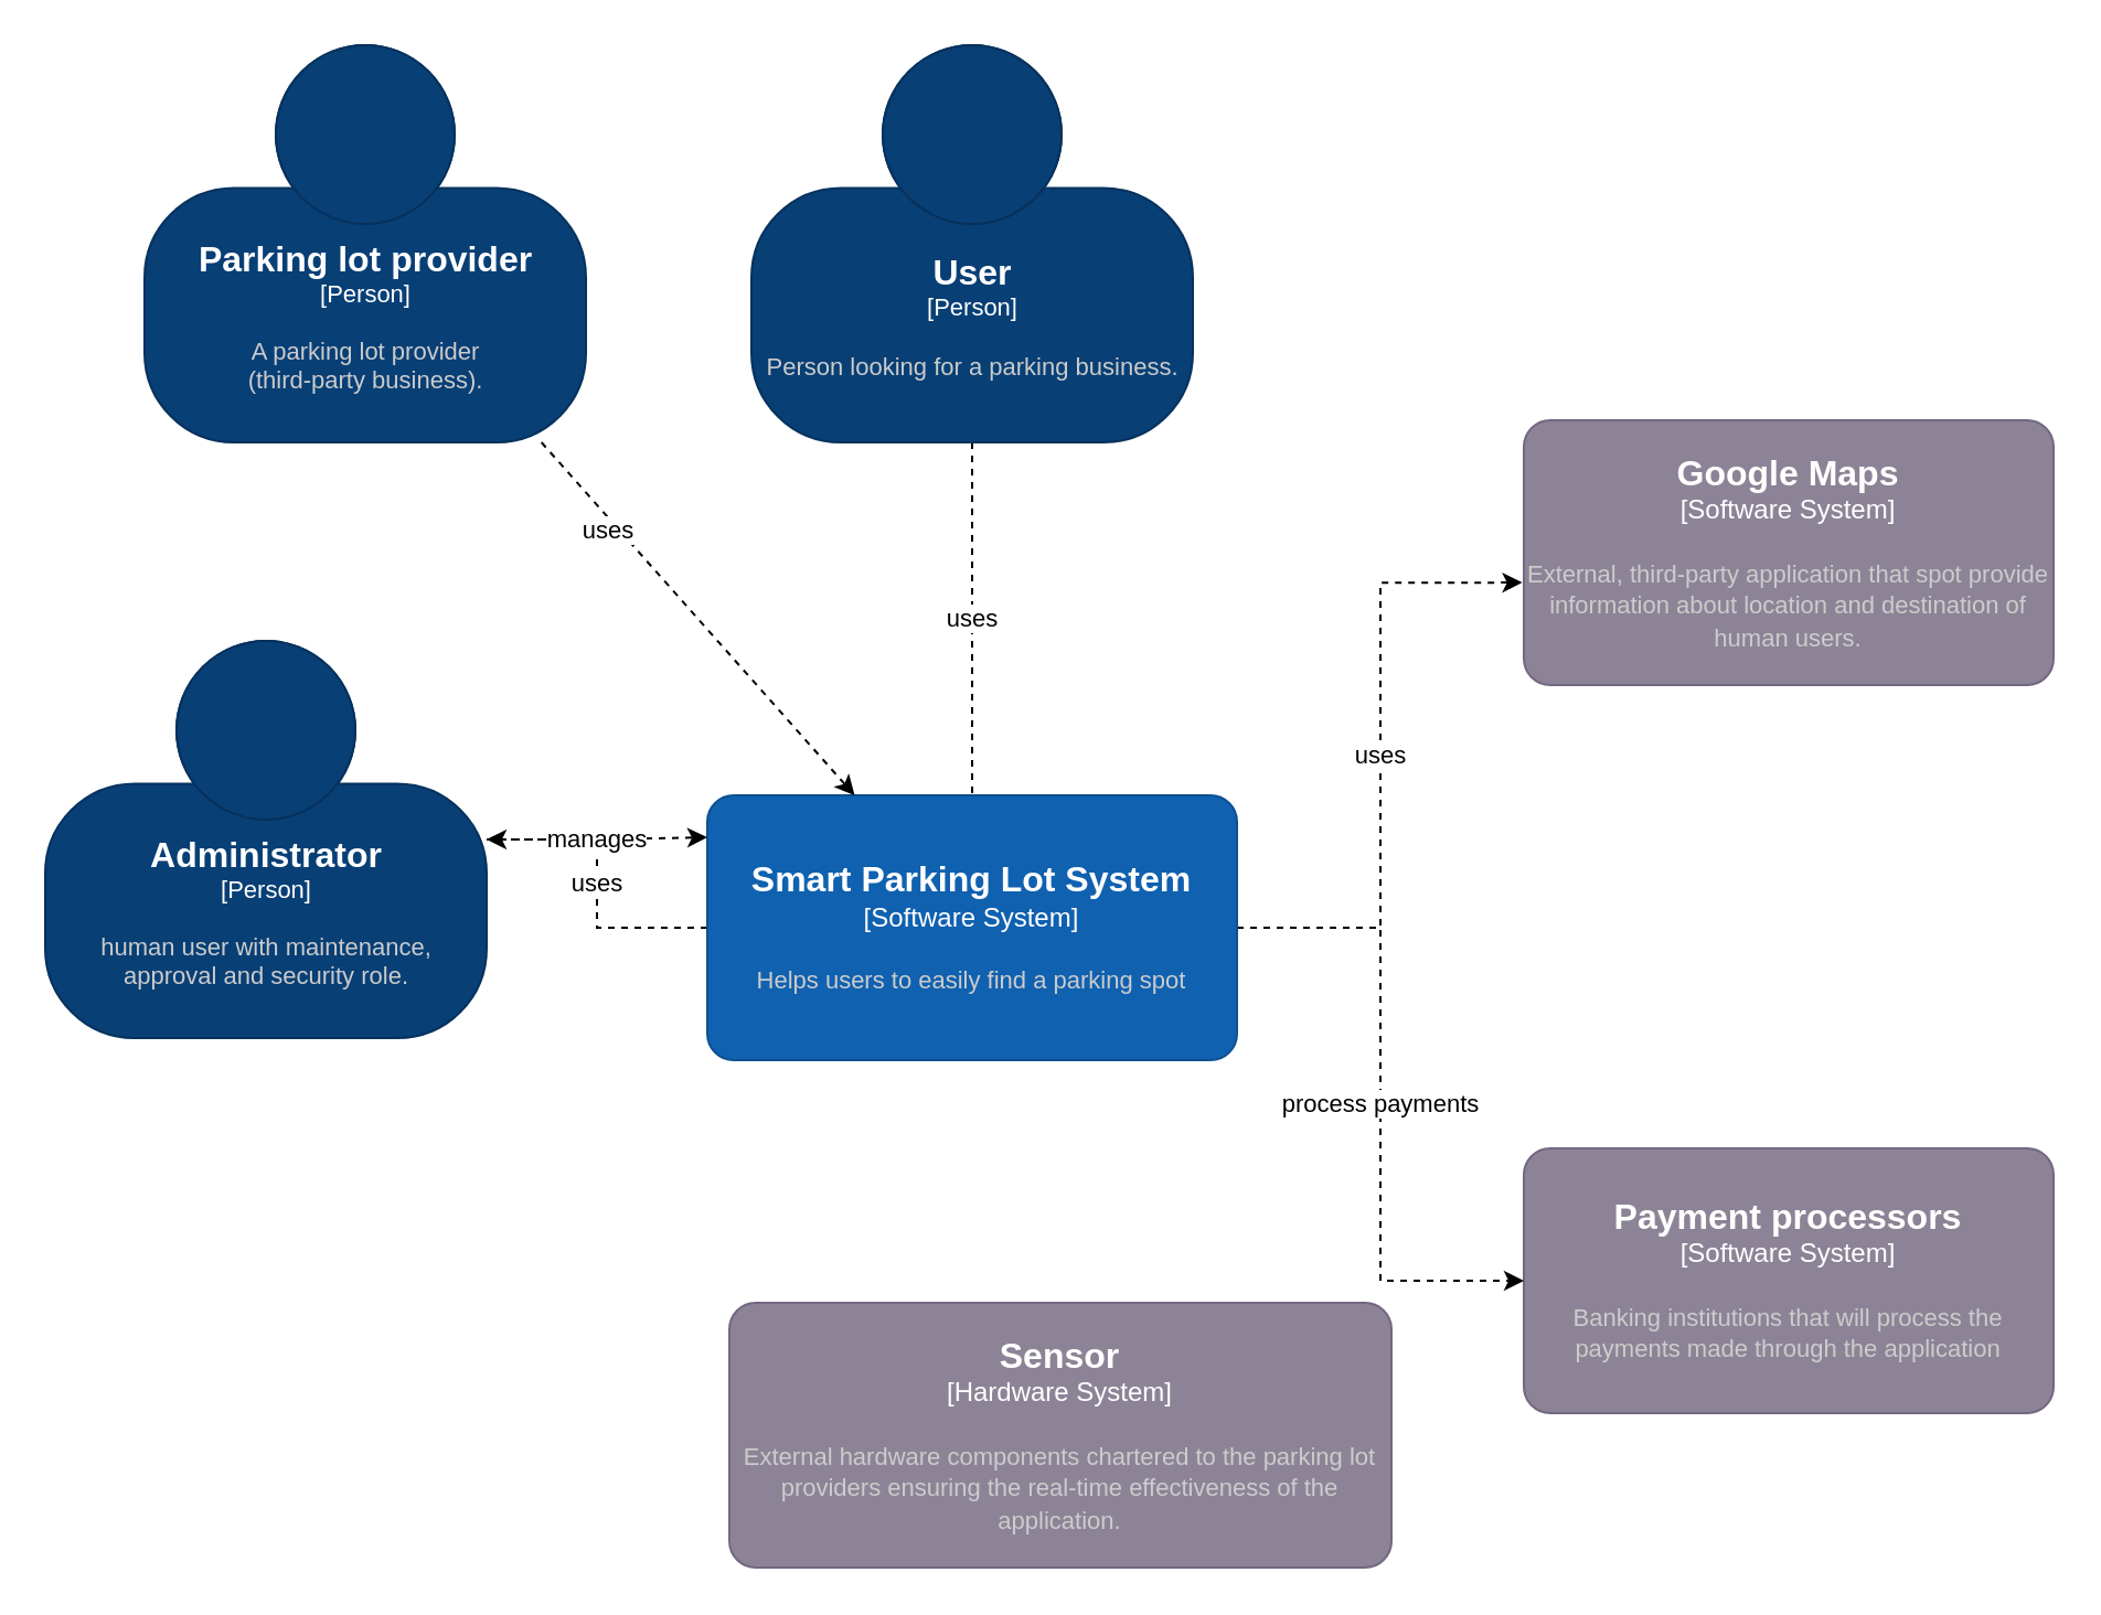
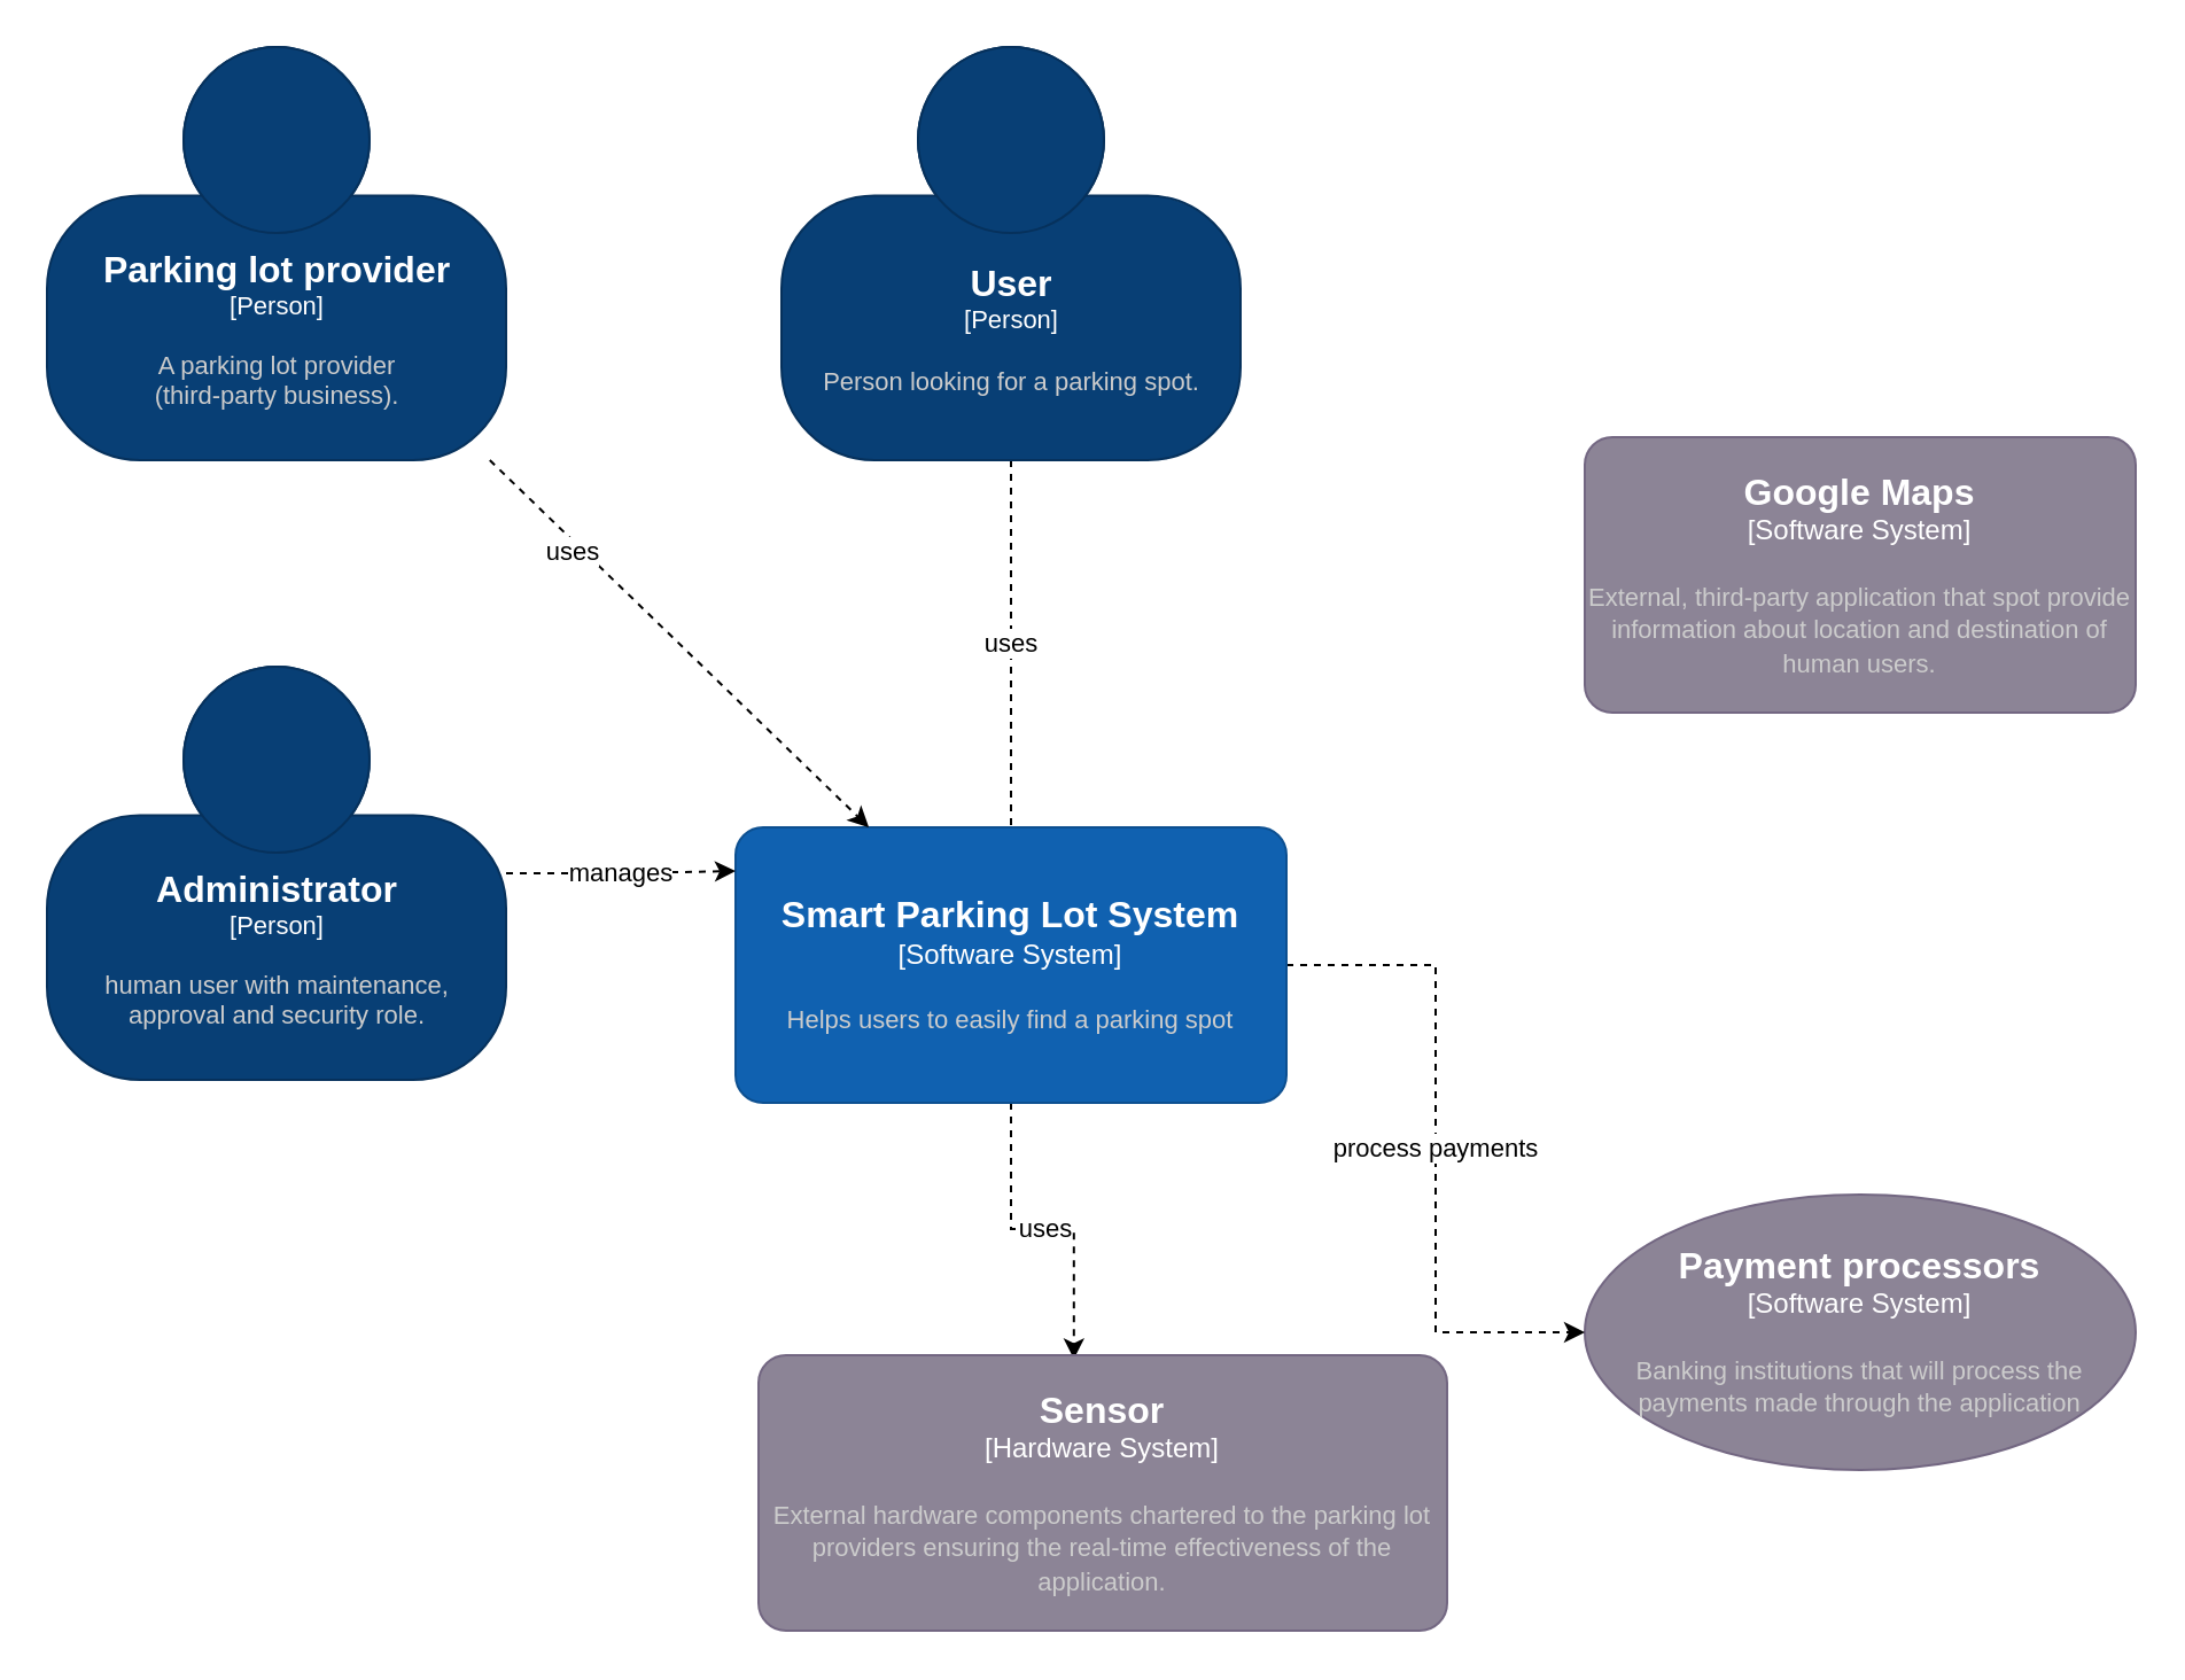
- <mxCell id="13" value="&lt;font style=&quot;font-size: 16px&quot;&gt;&lt;b&gt;Parking lot provider&lt;/b&gt;&lt;/font&gt;&lt;div&gt;[Person]&lt;/div&gt;&lt;br&gt;&lt;div&gt;&lt;font style=&quot;font-size: 11px&quot;&gt;&lt;font color=&quot;#cccccc&quot;&gt;A parking lot provider &#10;(third-party business).&lt;/font&gt;&lt;/div&gt;" style="html=1;fontSize=11;dashed=0;whitespace=wrap;fillColor=#083F75;strokeColor=#06315C;fontColor=#ffffff;shape=mxgraph.c4.person2;align=center;metaEdit=1;points=[[0.5,0,0],[1,0.5,0],[1,0.75,0],[0.75,1,0],[0.5,1,0],[0.25,1,0],[0,0.75,0],[0,0.5,0]];resizable=0;" vertex="1" parent="1"><mxGeometry x="65" y="20" width="200" height="180" as="geometry" /></mxCell>
+ <mxCell id="13" value="&lt;font style=&quot;font-size: 16px&quot;&gt;&lt;b&gt;Parking lot provider&lt;/b&gt;&lt;/font&gt;&lt;div&gt;[Person]&lt;/div&gt;&lt;br&gt;&lt;div&gt;&lt;font style=&quot;font-size: 11px&quot;&gt;&lt;font color=&quot;#cccccc&quot;&gt;A parking lot provider &#10;(third-party business).&lt;/font&gt;&lt;/div&gt;" style="html=1;fontSize=11;dashed=0;whitespace=wrap;fillColor=#083F75;strokeColor=#06315C;fontColor=#ffffff;shape=mxgraph.c4.person2;align=center;metaEdit=1;points=[[0.5,0,0],[1,0.5,0],[1,0.75,0],[0.75,1,0],[0.5,1,0],[0.25,1,0],[0,0.75,0],[0,0.5,0]];resizable=0;" vertex="1" parent="1"><mxGeometry x="20" y="20" width="200" height="180" as="geometry" /></mxCell>
- <mxCell id="3" value="&lt;font style=&quot;font-size: 16px&quot;&gt;&lt;b&gt;User&lt;/b&gt;&lt;/font&gt;&lt;div&gt;[Person]&lt;/div&gt;&lt;br&gt;&lt;div&gt;&lt;font style=&quot;font-size: 11px&quot;&gt;&lt;font color=&quot;#cccccc&quot;&gt;Person looking for a parking business.&lt;/font&gt;&lt;/div&gt;" style="html=1;fontSize=11;dashed=0;whitespace=wrap;fillColor=#083F75;strokeColor=#06315C;fontColor=#ffffff;shape=mxgraph.c4.person2;align=center;metaEdit=1;points=[[0.5,0,0],[1,0.5,0],[1,0.75,0],[0.75,1,0],[0.5,1,0],[0.25,1,0],[0,0.75,0],[0,0.5,0]];resizable=0;" parent="1" vertex="1"><mxGeometry x="340" y="20" width="200" height="180" as="geometry" /></mxCell>
+ <mxCell id="3" value="&lt;font style=&quot;font-size: 16px&quot;&gt;&lt;b&gt;User&lt;/b&gt;&lt;/font&gt;&lt;div&gt;[Person]&lt;/div&gt;&lt;br&gt;&lt;div&gt;&lt;font style=&quot;font-size: 11px&quot;&gt;&lt;font color=&quot;#cccccc&quot;&gt;Person looking for a parking spot.&lt;/font&gt;&lt;/div&gt;" style="html=1;fontSize=11;dashed=0;whitespace=wrap;fillColor=#083F75;strokeColor=#06315C;fontColor=#ffffff;shape=mxgraph.c4.person2;align=center;metaEdit=1;points=[[0.5,0,0],[1,0.5,0],[1,0.75,0],[0.75,1,0],[0.5,1,0],[0.25,1,0],[0,0.75,0],[0,0.5,0]];resizable=0;" parent="1" vertex="1"><mxGeometry x="340" y="20" width="200" height="180" as="geometry" /></mxCell>
- <mxCell id="6" value="uses" style="edgeStyle=orthogonalEdgeStyle;rounded=0;orthogonalLoop=1;jettySize=auto;html=1;entryX=-0.003;entryY=0.613;entryDx=0;entryDy=0;entryPerimeter=0;dashed=1;" parent="1" source="9" target="4" edge="1"><mxGeometry relative="1" as="geometry" /></mxCell>
- <mxCell id="8" value="uses" style="edgeStyle=orthogonalEdgeStyle;rounded=0;orthogonalLoop=1;jettySize=auto;html=1;dashed=1;" parent="1" source="9" target="15" edge="1"><mxGeometry relative="1" as="geometry" /></mxCell>
+ <mxCell id="8" value="uses" style="edgeStyle=orthogonalEdgeStyle;rounded=0;orthogonalLoop=1;jettySize=auto;html=1;entryX=0.458;entryY=0.014;entryDx=0;entryDy=0;entryPerimeter=0;dashed=1;" parent="1" source="9" target="10" edge="1"><mxGeometry relative="1" as="geometry" /></mxCell>
- <mxCell id="5" value="&lt;font style=&quot;font-size: 16px&quot;&gt;&lt;b&gt;Payment processors&lt;/b&gt;&lt;/font&gt;&lt;div&gt;[Software System]&lt;/div&gt;&lt;br&gt;&lt;div&gt;&lt;font style=&quot;font-size: 11px&quot;&gt;&lt;font color=&quot;#cccccc&quot;&gt;Banking institutions that will process the payments made through the application&lt;/font&gt;&lt;/div&gt;" style="rounded=1;whiteSpace=wrap;html=1;labelBackgroundColor=none;fillColor=#8C8496;fontColor=#ffffff;align=center;arcSize=10;strokeColor=#736782;metaEdit=1;resizable=0;points=[[0.25,0,0],[0.5,0,0],[0.75,0,0],[1,0.25,0],[1,0.5,0],[1,0.75,0],[0.75,1,0],[0.5,1,0],[0.25,1,0],[0,0.75,0],[0,0.5,0],[0,0.25,0]];" parent="1" vertex="1"><mxGeometry x="690" y="520" width="240" height="120" as="geometry" /></mxCell>
+ <mxCell id="5" value="&lt;font style=&quot;font-size: 16px&quot;&gt;&lt;b&gt;Payment processors&lt;/b&gt;&lt;/font&gt;&lt;div&gt;[Software System]&lt;/div&gt;&lt;br&gt;&lt;div&gt;&lt;font style=&quot;font-size: 11px&quot;&gt;&lt;font color=&quot;#cccccc&quot;&gt;Banking institutions that will process the payments made through the application&lt;/font&gt;&lt;/div&gt;" style="ellipse;whiteSpace=wrap;html=1;labelBackgroundColor=none;fillColor=#8C8496;fontColor=#ffffff;align=center;arcSize=10;strokeColor=#736782;metaEdit=1;resizable=0;points=[[0.25,0,0],[0.5,0,0],[0.75,0,0],[1,0.25,0],[1,0.5,0],[1,0.75,0],[0.75,1,0],[0.5,1,0],[0.25,1,0],[0,0.75,0],[0,0.5,0],[0,0.25,0]];" parent="1" vertex="1"><mxGeometry x="690" y="520" width="240" height="120" as="geometry" /></mxCell>
